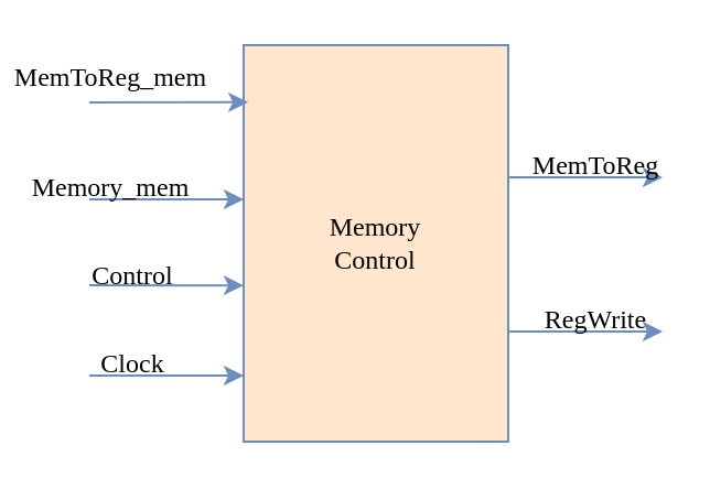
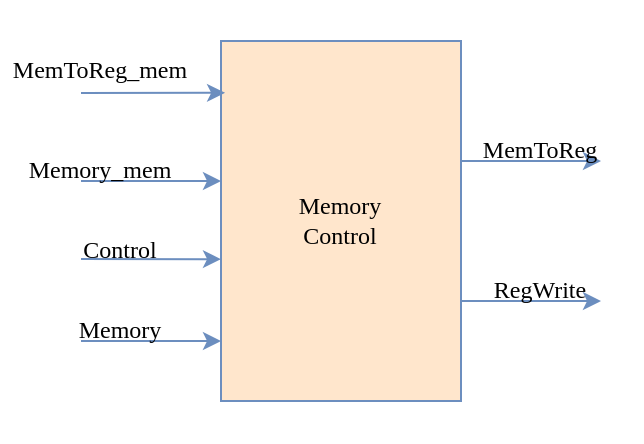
- <mxCell id="10" value="&lt;font face=&quot;modern computer&quot;&gt;Clock&lt;/font&gt;" style="text;html=1;strokeColor=none;fillColor=none;align=center;verticalAlign=middle;whiteSpace=wrap;rounded=0;" vertex="1" parent="1"><mxGeometry x="30" y="150" width="60" height="30" as="geometry" /></mxCell>
+ <mxCell id="10" value="&lt;font face=&quot;modern computer&quot;&gt;Memory&lt;/font&gt;" style="text;html=1;strokeColor=none;fillColor=none;align=center;verticalAlign=middle;whiteSpace=wrap;rounded=0;" vertex="1" parent="1"><mxGeometry x="30" y="150" width="60" height="30" as="geometry" /></mxCell>
